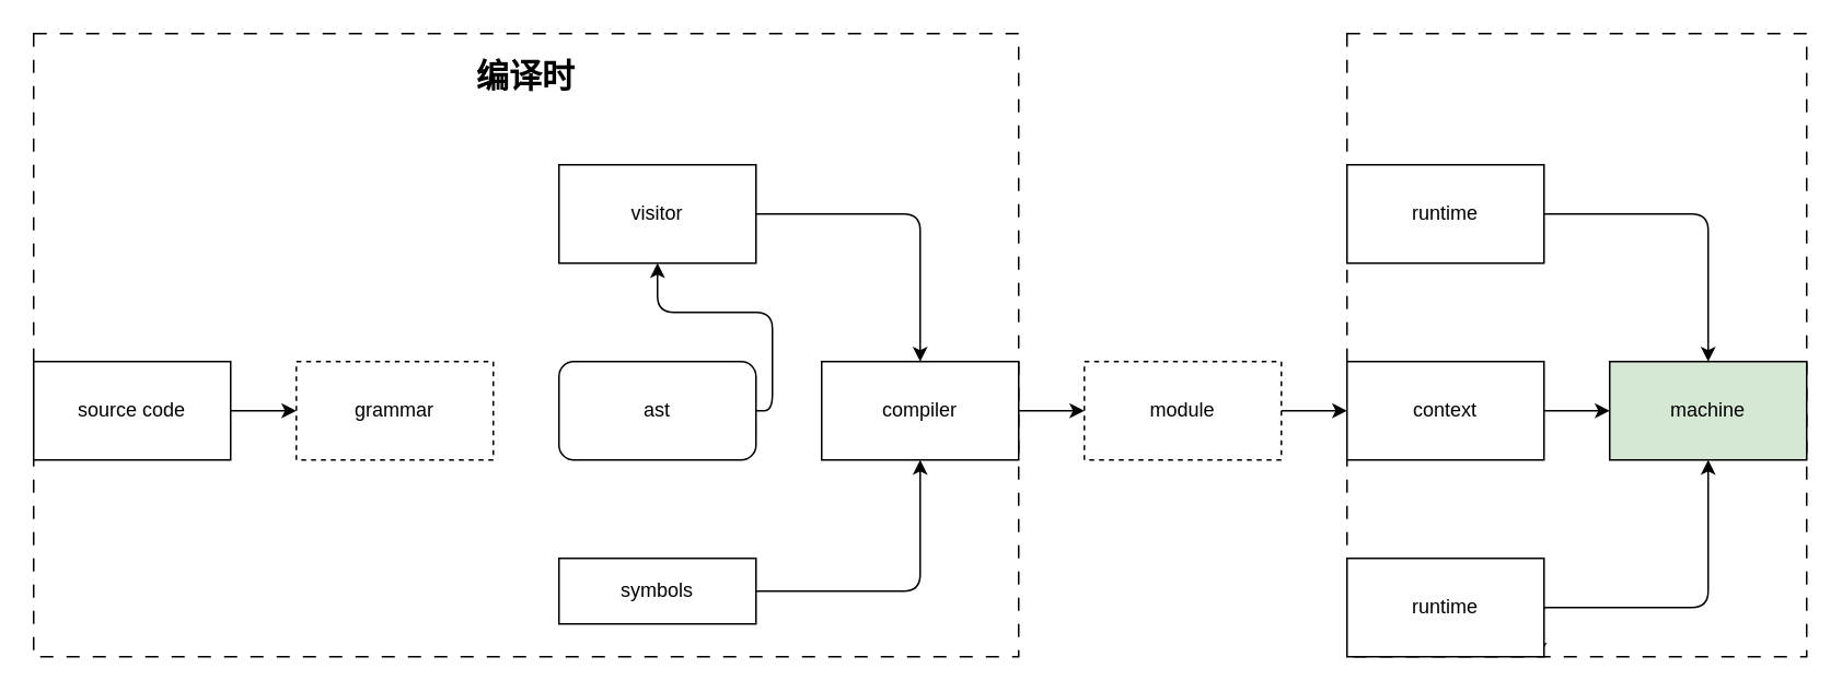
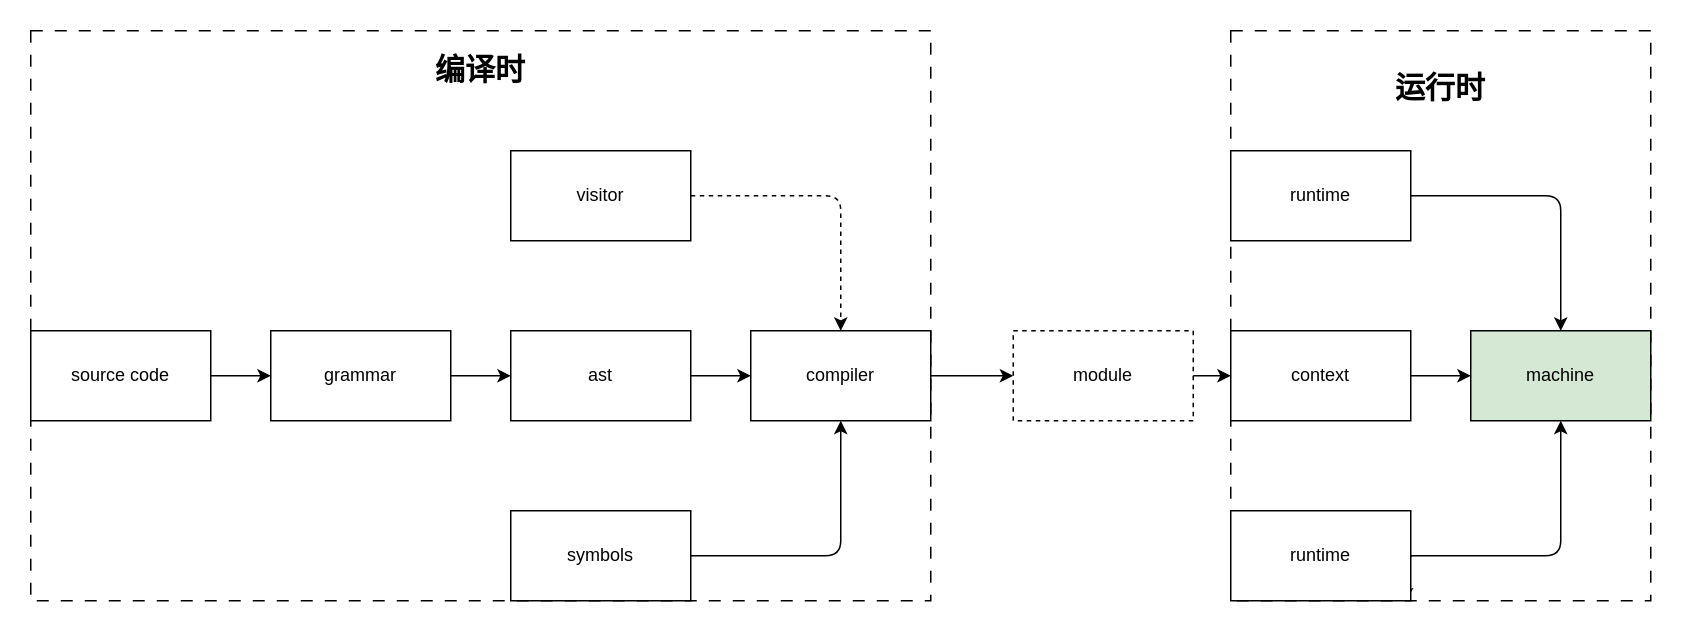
+ <mxCell id="4" value="运行时" style="text;html=1;strokeColor=none;fillColor=none;align=center;verticalAlign=middle;whiteSpace=wrap;rounded=0;fontStyle=1;fontSize=20;" vertex="1" parent="2"><mxGeometry x="90" y="14.615" width="100" height="43.846" as="geometry" /></mxCell>
- <mxCell id="19" style="edgeStyle=orthogonalEdgeStyle;html=1;exitX=1;exitY=0.5;exitDx=0;exitDy=0;entryX=0.5;entryY=0;entryDx=0;entryDy=0;" parent="1" source="20" target="13" edge="1"><mxGeometry relative="1" as="geometry" /></mxCell>
+ <mxCell id="19" style="edgeStyle=orthogonalEdgeStyle;html=1;exitX=1;exitY=0.5;exitDx=0;exitDy=0;entryX=0.5;entryY=0;entryDx=0;entryDy=0;dashed=1;" parent="1" source="20" target="13" edge="1"><mxGeometry relative="1" as="geometry" /></mxCell>
- <mxCell id="14" style="edgeStyle=orthogonalEdgeStyle;html=1;exitX=1;exitY=0.5;exitDx=0;exitDy=0;" parent="1" source="11" target="20" edge="1"><mxGeometry relative="1" as="geometry" /></mxCell>
+ <mxCell id="14" style="edgeStyle=orthogonalEdgeStyle;html=1;exitX=1;exitY=0.5;exitDx=0;exitDy=0;entryX=0;entryY=0.5;entryDx=0;entryDy=0;" parent="1" source="11" target="13" edge="1"><mxGeometry relative="1" as="geometry" /></mxCell>
- <mxCell id="9" value="grammar" style="rounded=0;whiteSpace=wrap;html=1;dashed=1;" parent="1" vertex="1"><mxGeometry x="180" y="220" width="120" height="60" as="geometry" /></mxCell>
+ <mxCell id="9" value="grammar" style="rounded=0;whiteSpace=wrap;html=1;" parent="1" vertex="1"><mxGeometry x="180" y="220" width="120" height="60" as="geometry" /></mxCell>
+ <mxCell id="12" style="edgeStyle=orthogonalEdgeStyle;html=1;exitX=1;exitY=0.5;exitDx=0;exitDy=0;entryX=0;entryY=0.5;entryDx=0;entryDy=0;" parent="1" source="9" target="11" edge="1"><mxGeometry relative="1" as="geometry" /></mxCell>
- <mxCell id="11" value="ast" style="whiteSpace=wrap;html=1;rounded=1;" parent="1" vertex="1"><mxGeometry x="340" y="220" width="120" height="60" as="geometry" /></mxCell>
+ <mxCell id="11" value="ast" style="rounded=0;whiteSpace=wrap;html=1;" parent="1" vertex="1"><mxGeometry x="340" y="220" width="120" height="60" as="geometry" /></mxCell>
- <mxCell id="15" value="module" style="rounded=0;whiteSpace=wrap;html=1;dashed=1;" parent="1" vertex="1"><mxGeometry x="660" y="220" width="120" height="60" as="geometry" /></mxCell>
+ <mxCell id="15" value="module" style="rounded=0;whiteSpace=wrap;html=1;dashed=1;" parent="1" vertex="1"><mxGeometry x="675" y="220" width="120" height="60" as="geometry" /></mxCell>
- <mxCell id="18" value="symbols" style="rounded=0;whiteSpace=wrap;html=1;" parent="1" vertex="1"><mxGeometry x="340" y="340" width="120" height="40" as="geometry" /></mxCell>
+ <mxCell id="18" value="symbols" style="rounded=0;whiteSpace=wrap;html=1;" parent="1" vertex="1"><mxGeometry x="340" y="340" width="120" height="60" as="geometry" /></mxCell>
